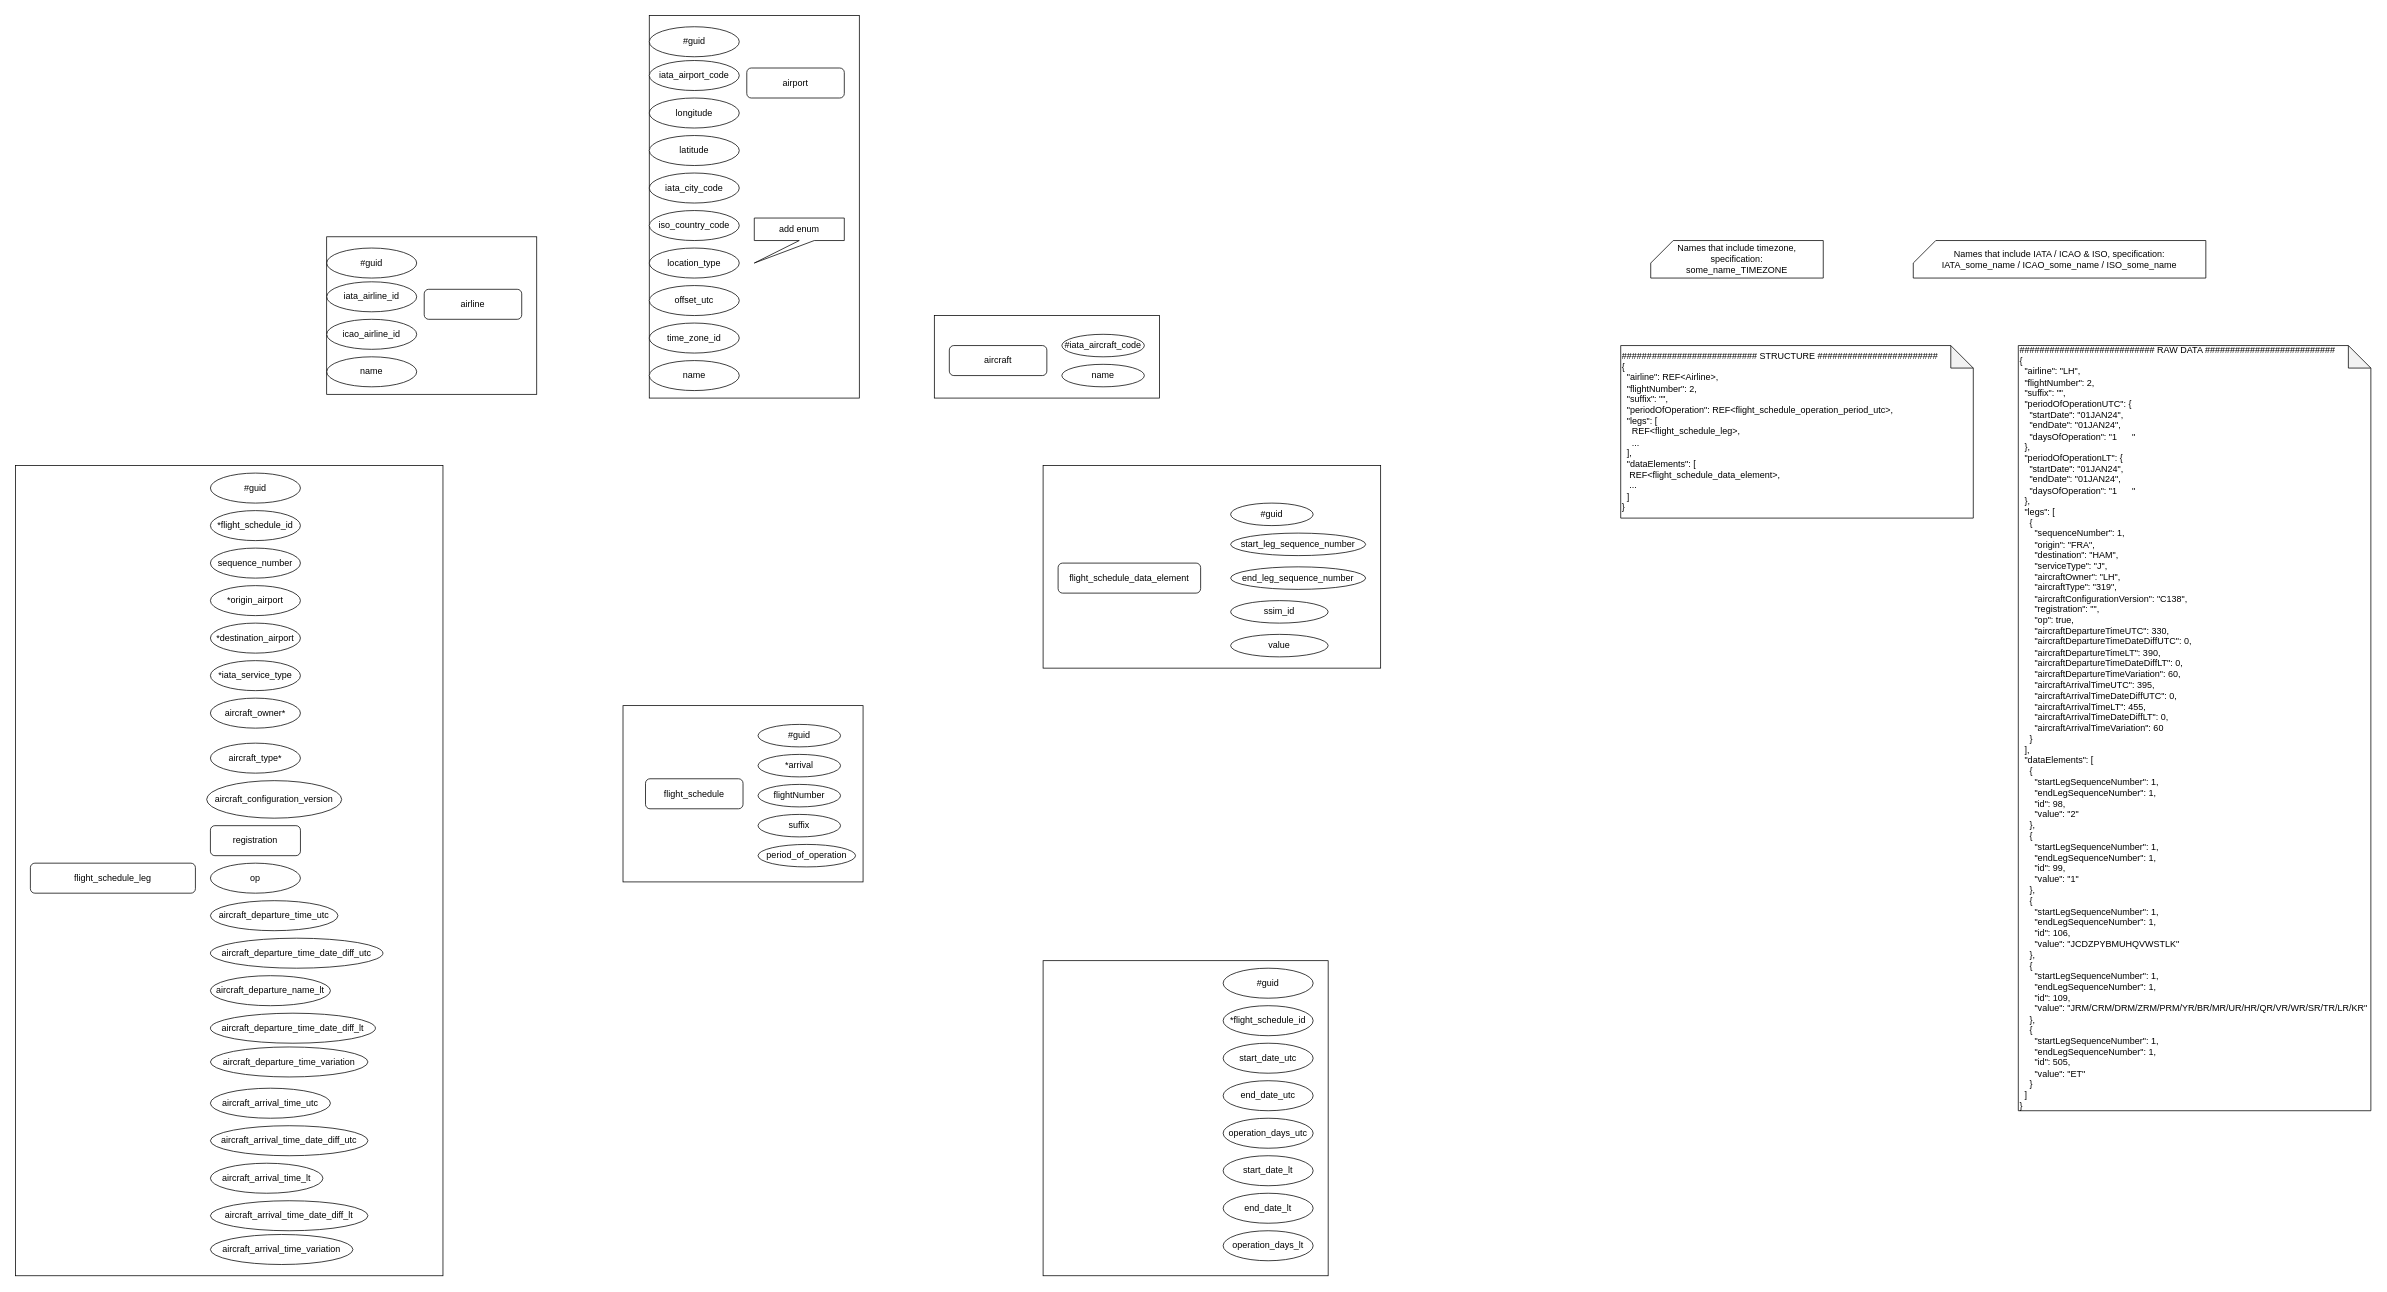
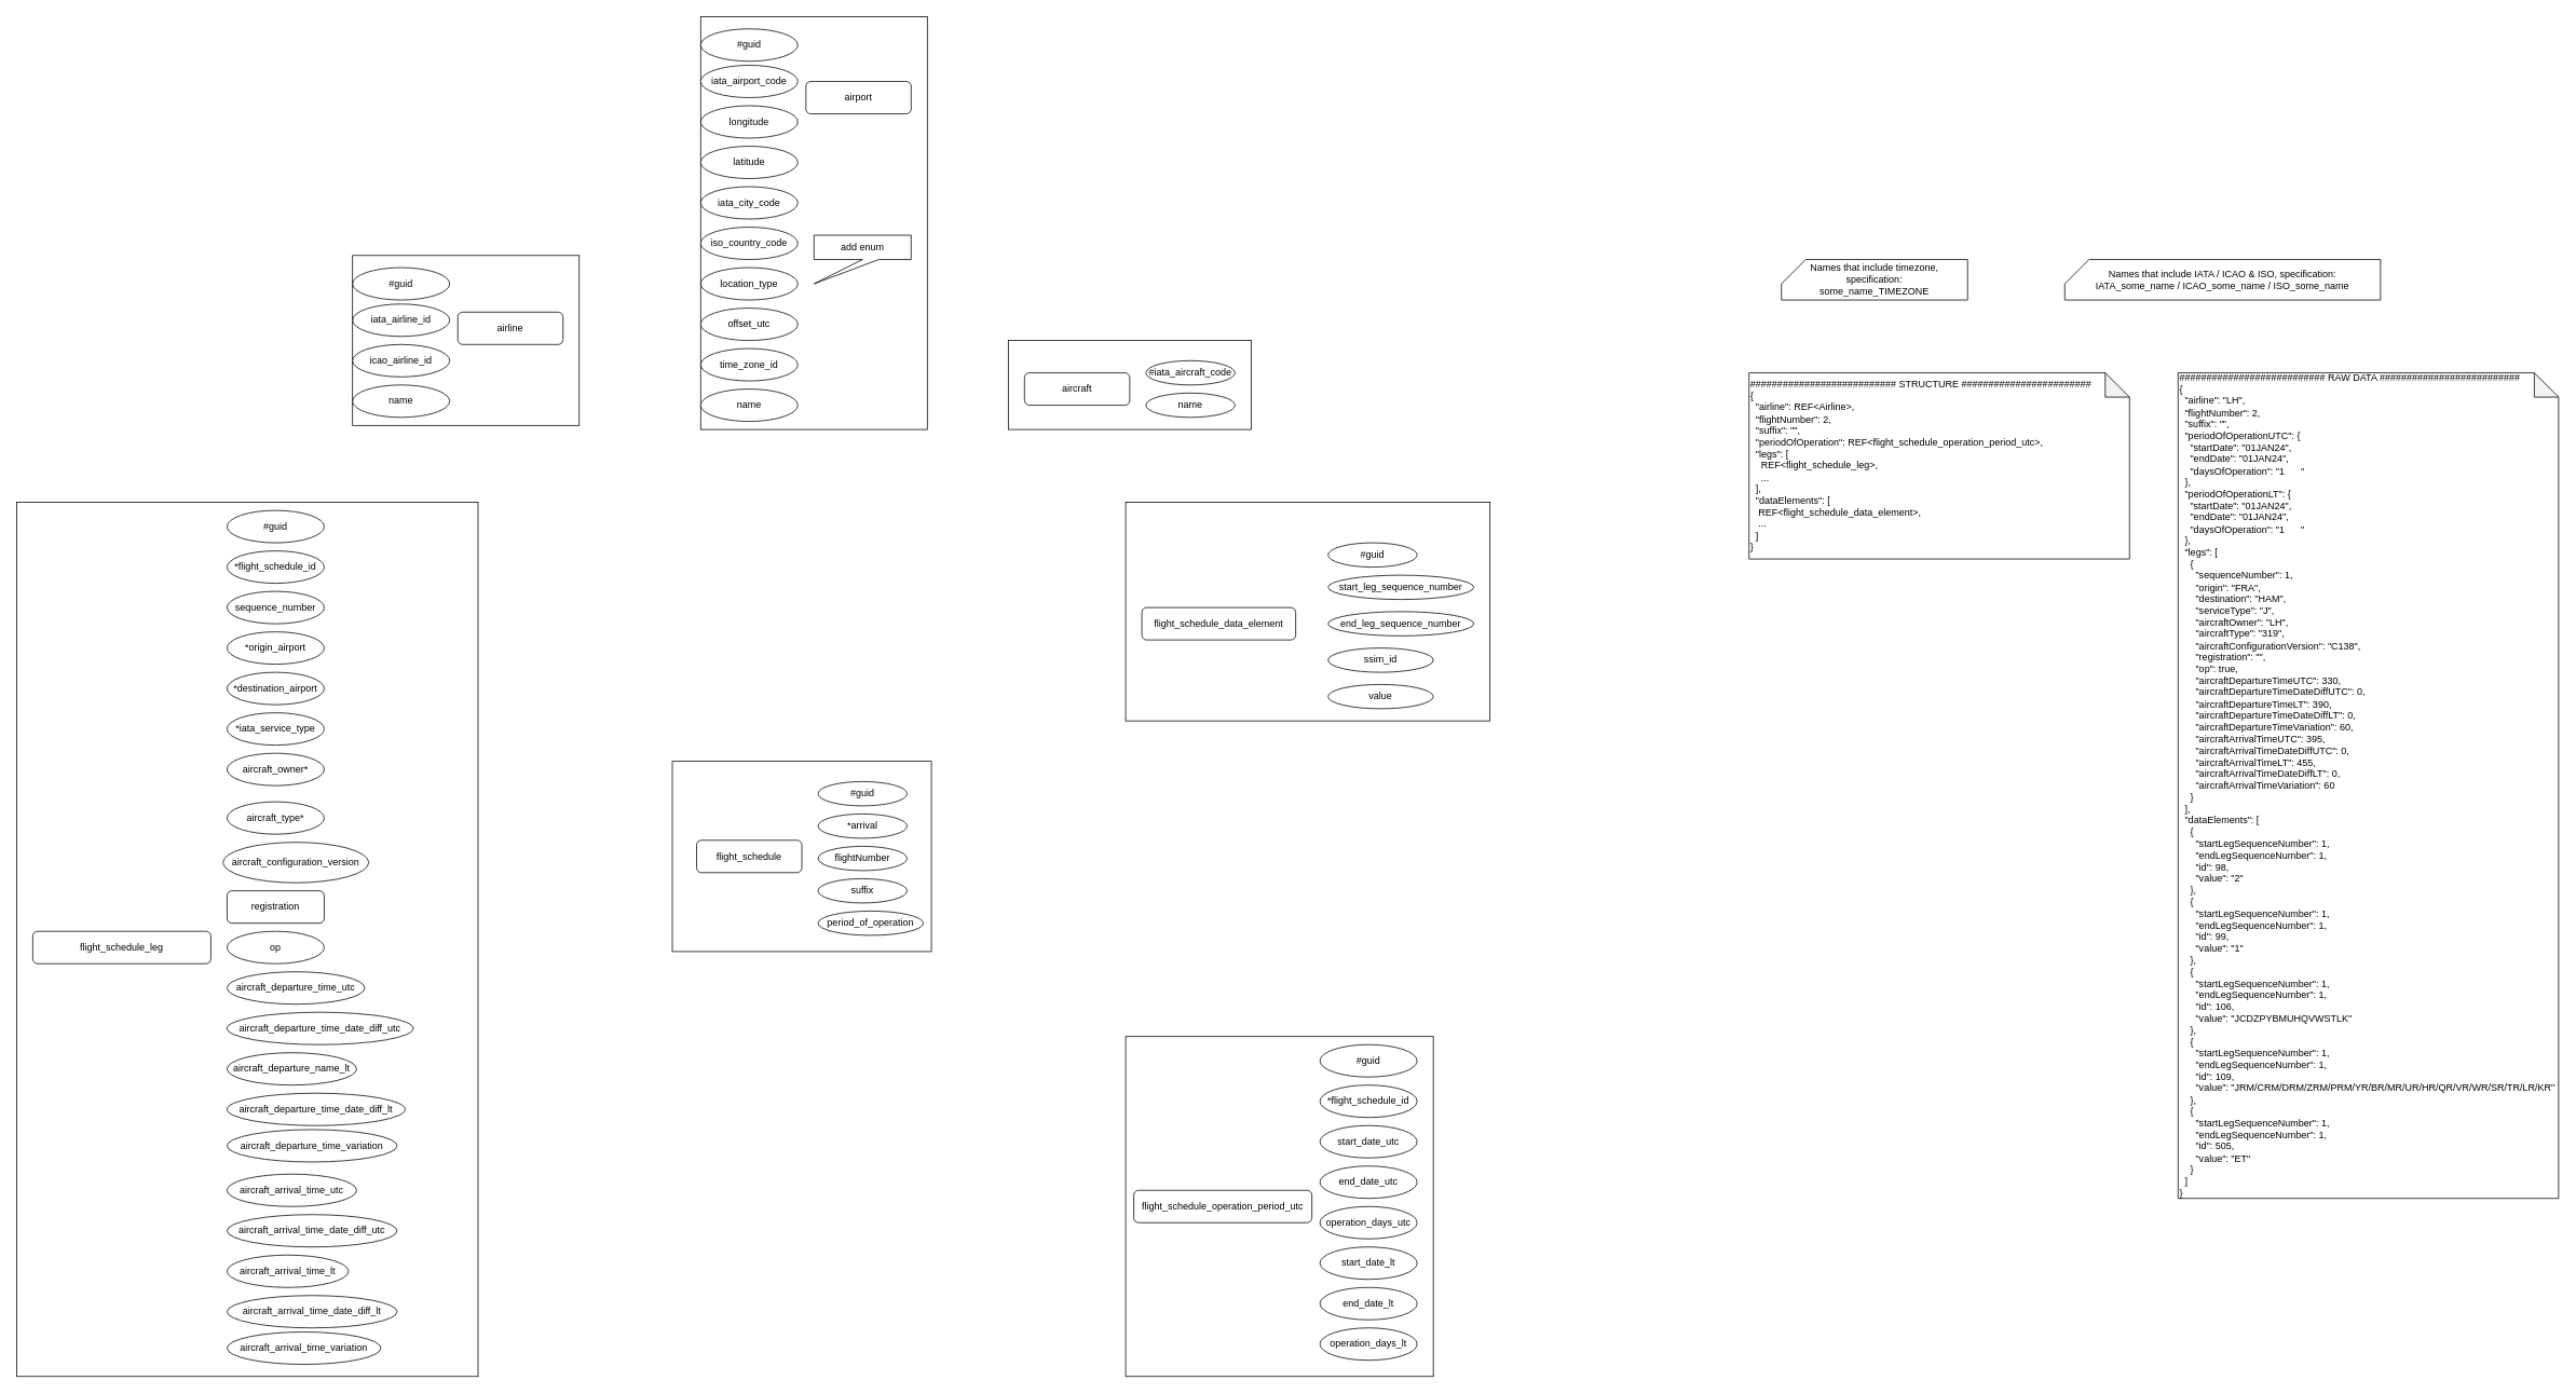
- <mxCell id="50" value="airport" style="rounded=1;whiteSpace=wrap;html=1;" parent="1" vertex="1"><mxGeometry x="995" y="90" width="130" height="40" as="geometry" /></mxCell>
+ <mxCell id="50" value="airport" style="rounded=1;whiteSpace=wrap;html=1;" parent="1" vertex="1"><mxGeometry x="995" y="100" width="130" height="40" as="geometry" /></mxCell>
+ <mxCell id="17" value="flight_schedule_operation_period_utc" style="rounded=1;whiteSpace=wrap;html=1;" parent="1" vertex="1"><mxGeometry x="1400" y="1470" width="220" height="40" as="geometry" /></mxCell>
